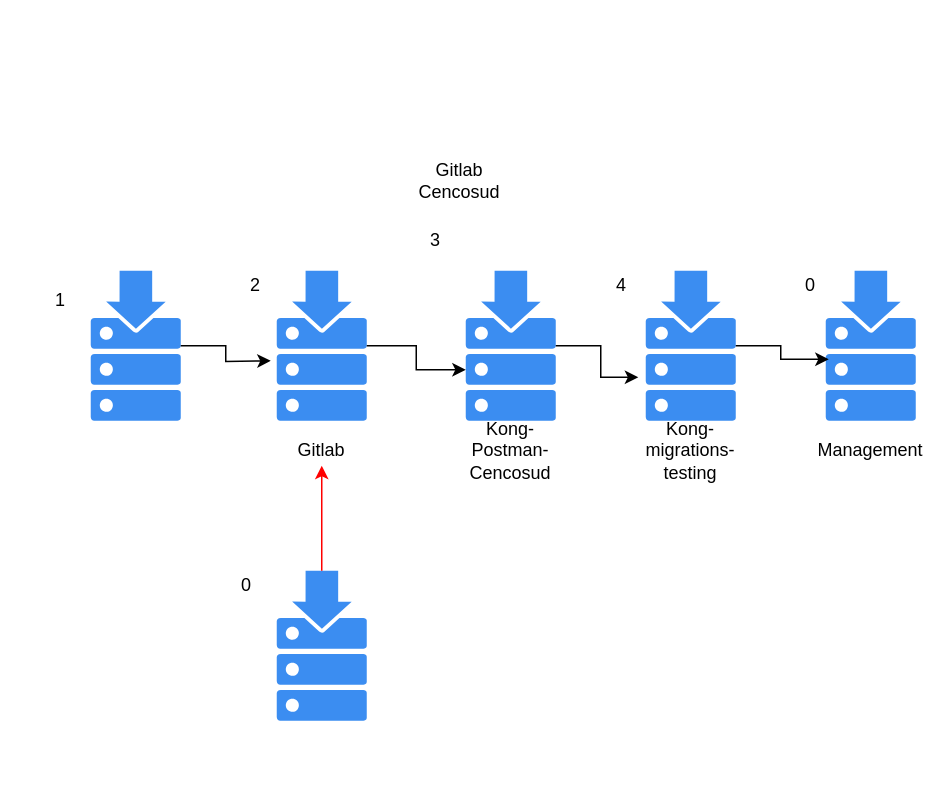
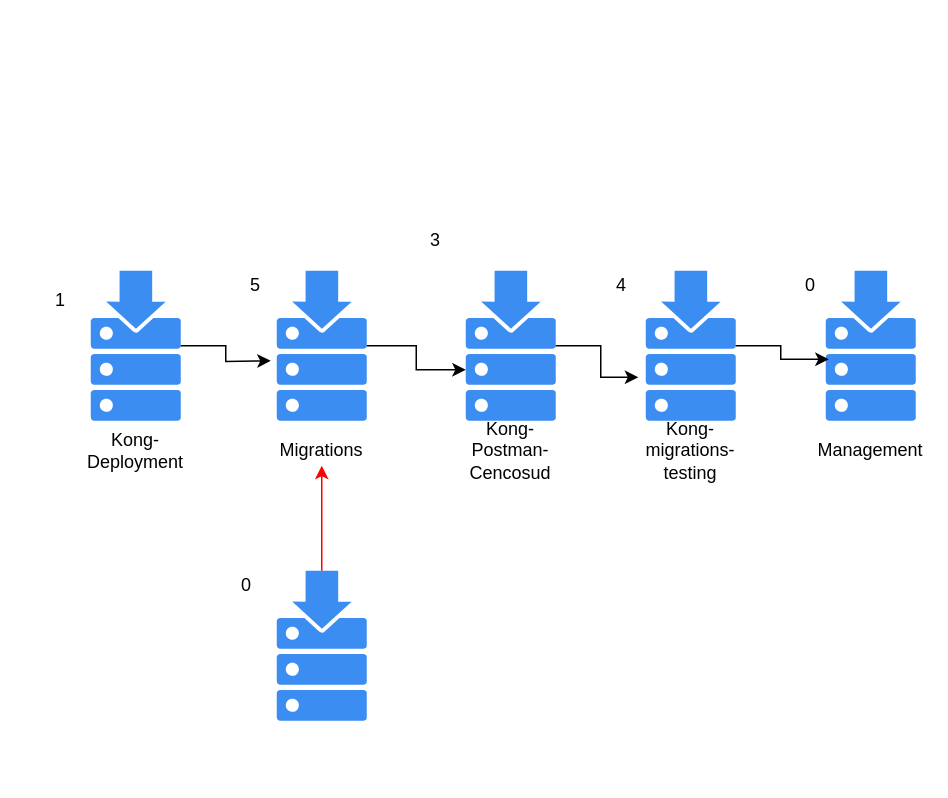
- <mxCell id="26" value="Gitlab Cencosud" style="text;html=1;strokeColor=none;fillColor=none;align=center;verticalAlign=middle;whiteSpace=wrap;rounded=0;" vertex="1" parent="24"><mxGeometry x="20" y="90" width="40" height="20" as="geometry" /></mxCell>
- <mxCell id="29" value="2" style="text;html=1;strokeColor=none;fillColor=none;align=center;verticalAlign=middle;whiteSpace=wrap;rounded=0;" vertex="1" parent="1"><mxGeometry x="150" y="180" width="40" height="20" as="geometry" /></mxCell>
+ <mxCell id="29" value="5" style="text;html=1;strokeColor=none;fillColor=none;align=center;verticalAlign=middle;whiteSpace=wrap;rounded=0;" vertex="1" parent="1"><mxGeometry x="150" y="180" width="40" height="20" as="geometry" /></mxCell>
+ <mxCell id="10" value="Kong-Deployment" style="text;html=1;strokeColor=none;fillColor=none;align=center;verticalAlign=middle;whiteSpace=wrap;rounded=0;" vertex="1" parent="8"><mxGeometry x="7" y="110" width="46" height="20" as="geometry" /></mxCell>
- <mxCell id="4" value="Gitlab" style="text;html=1;strokeColor=none;fillColor=none;align=center;verticalAlign=middle;whiteSpace=wrap;rounded=0;" vertex="1" parent="2"><mxGeometry x="7" y="110" width="46" height="20" as="geometry" /></mxCell>
+ <mxCell id="4" value="Migrations" style="text;html=1;strokeColor=none;fillColor=none;align=center;verticalAlign=middle;whiteSpace=wrap;rounded=0;" vertex="1" parent="2"><mxGeometry x="7" y="110" width="46" height="20" as="geometry" /></mxCell>
